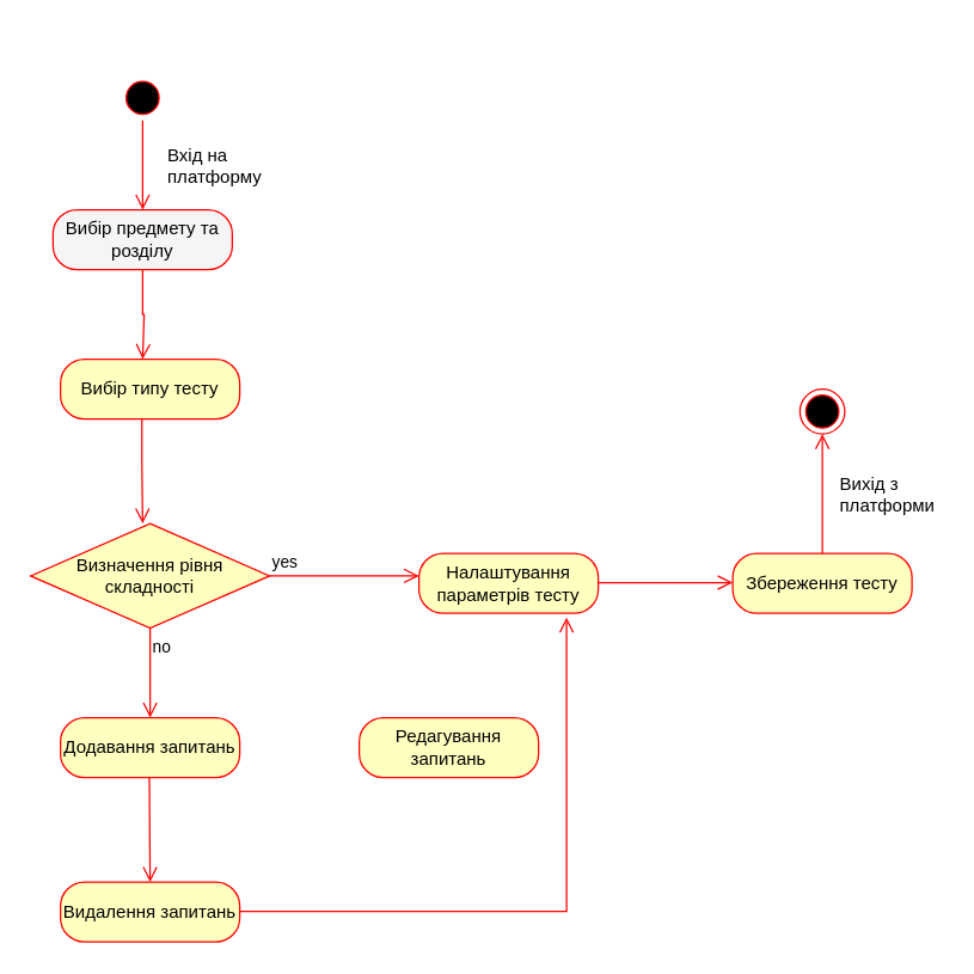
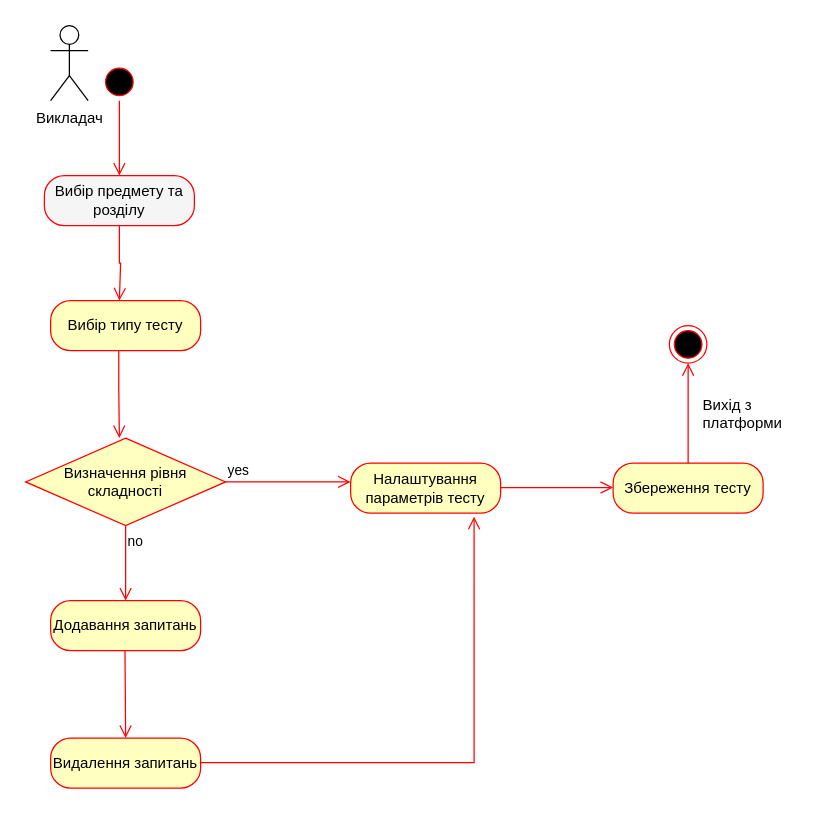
+ <mxCell id="2" value="Викладач" style="shape=umlActor;verticalLabelPosition=bottom;verticalAlign=top;html=1;outlineConnect=0;" parent="1" vertex="1"><mxGeometry x="40" y="20" width="30" height="60" as="geometry" /></mxCell>
- <mxCell id="5" value="Вхід на платформу" style="text;whiteSpace=wrap;html=1;" parent="1" vertex="1"><mxGeometry x="110" y="90" width="70" height="40" as="geometry" /></mxCell>
- <mxCell id="10" value="Редагування запитань" style="rounded=1;whiteSpace=wrap;html=1;arcSize=40;fontColor=#000000;fillColor=#ffffc0;strokeColor=#ff0000;" parent="1" vertex="1"><mxGeometry x="240" y="480" width="120" height="40" as="geometry" /></mxCell>
